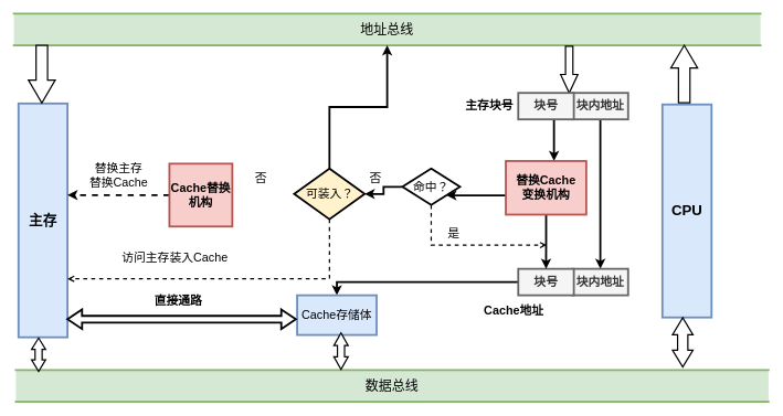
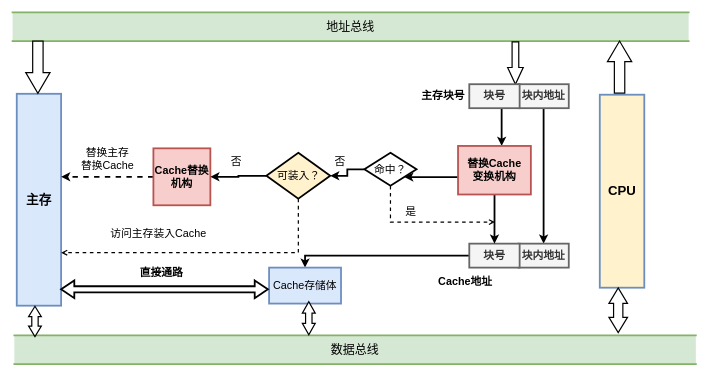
- <mxCell id="30" style="edgeStyle=orthogonalEdgeStyle;rounded=0;orthogonalLoop=1;jettySize=auto;html=1;fontSize=18;strokeColor=default;strokeWidth=3;" parent="1" source="32" target="2" edge="1"><mxGeometry relative="1" as="geometry" /></mxCell>
+ <mxCell id="30" style="edgeStyle=orthogonalEdgeStyle;rounded=0;orthogonalLoop=1;jettySize=auto;html=1;fontSize=18;strokeColor=default;strokeWidth=3;" parent="1" source="32" target="23" edge="1"><mxGeometry relative="1" as="geometry" /></mxCell>
- <mxCell id="4" value="&lt;font style=&quot;font-size: 22px&quot;&gt;&lt;b&gt;CPU&lt;/b&gt;&lt;/font&gt;" style="rounded=0;whiteSpace=wrap;html=1;strokeWidth=3;fillColor=#dae8fc;strokeColor=#6c8ebf;" parent="1" vertex="1"><mxGeometry x="999.75" y="157.5" width="74.25" height="322" as="geometry" /></mxCell>
+ <mxCell id="4" value="&lt;font style=&quot;font-size: 22px&quot;&gt;&lt;b&gt;CPU&lt;/b&gt;&lt;/font&gt;" style="rounded=0;whiteSpace=wrap;html=1;strokeWidth=3;fillColor=#fff2cc;strokeColor=#6c8ebf;" parent="1" vertex="1"><mxGeometry x="999.75" y="157.5" width="74.25" height="322" as="geometry" /></mxCell>
